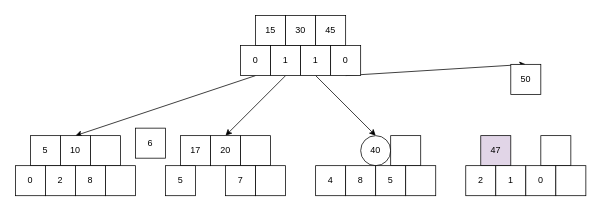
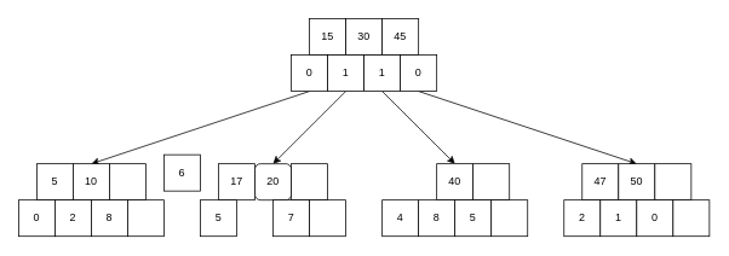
- <mxCell id="34" value="50" style="rounded=0;whiteSpace=wrap;html=1;" vertex="1" parent="1"><mxGeometry x="680" y="85" width="40" height="40" as="geometry" /></mxCell>
+ <mxCell id="34" value="50" style="rounded=0;whiteSpace=wrap;html=1;" vertex="1" parent="1"><mxGeometry x="680" y="180" width="40" height="40" as="geometry" /></mxCell>
- <mxCell id="21" value="20" style="rounded=0;whiteSpace=wrap;html=1;" vertex="1" parent="1"><mxGeometry x="280" y="180" width="40" height="40" as="geometry" /></mxCell>
+ <mxCell id="21" value="20" style="whiteSpace=wrap;html=1;rounded=1;" vertex="1" parent="1"><mxGeometry x="280" y="180" width="40" height="40" as="geometry" /></mxCell>
- <mxCell id="27" value="40" style="ellipse;whiteSpace=wrap;html=1;" vertex="1" parent="1"><mxGeometry x="480" y="180" width="40" height="40" as="geometry" /></mxCell>
+ <mxCell id="27" value="40" style="rounded=0;whiteSpace=wrap;html=1;" vertex="1" parent="1"><mxGeometry x="480" y="180" width="40" height="40" as="geometry" /></mxCell>
- <mxCell id="33" value="47" style="rounded=0;whiteSpace=wrap;html=1;fillColor=#e1d5e7;" vertex="1" parent="1"><mxGeometry x="640" y="180" width="40" height="40" as="geometry" /></mxCell>
+ <mxCell id="33" value="47" style="rounded=0;whiteSpace=wrap;html=1;" vertex="1" parent="1"><mxGeometry x="640" y="180" width="40" height="40" as="geometry" /></mxCell>
